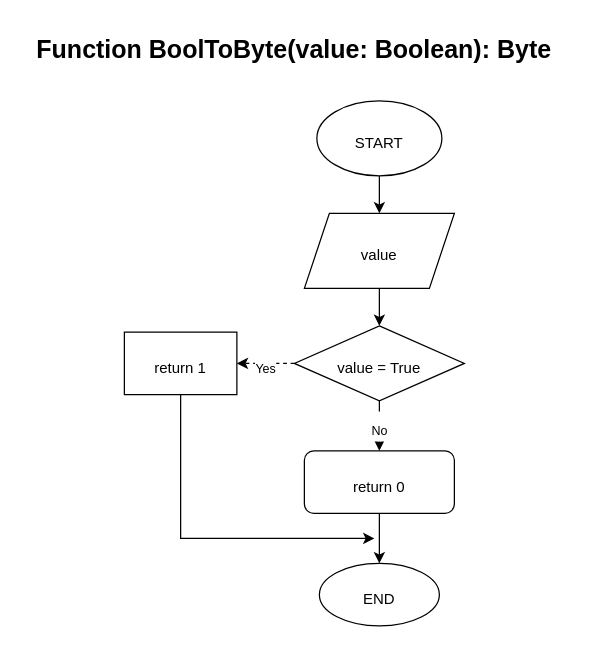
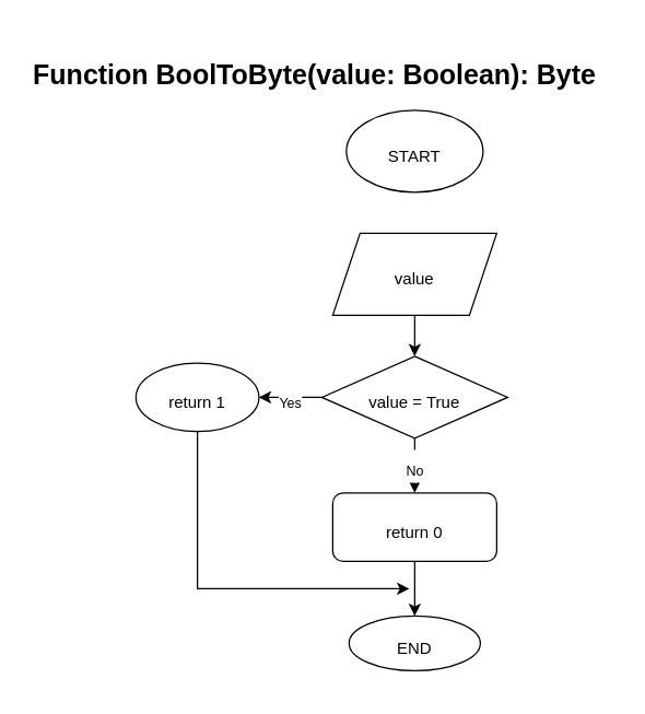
- <mxCell id="2" value="Function BoolToByte(value: Boolean): Byte" style="text;whiteSpace=wrap;html=1;align=center;fontSize=20;fontStyle=1" vertex="1" parent="1"><mxGeometry x="20" y="20" width="430" height="30" as="geometry" /></mxCell>
+ <mxCell id="2" value="Function BoolToByte(value: Boolean): Byte" style="text;whiteSpace=wrap;html=1;align=center;fontSize=20;fontStyle=1" vertex="1" parent="1"><mxGeometry x="15" y="35" width="430" height="30" as="geometry" /></mxCell>
- <mxCell id="3" value="" style="edgeStyle=orthogonalEdgeStyle;rounded=0;orthogonalLoop=1;jettySize=auto;html=1;fontSize=20;" edge="1" parent="1" source="4" target="6"><mxGeometry relative="1" as="geometry" /></mxCell>
- <mxCell id="13" value="&lt;font style=&quot;font-size: 12px&quot;&gt;return 1&lt;/font&gt;" style="whiteSpace=wrap;html=1;fontSize=20;" vertex="1" parent="1"><mxGeometry x="99" y="265" width="90" height="50" as="geometry" /></mxCell>
+ <mxCell id="13" value="&lt;font style=&quot;font-size: 12px&quot;&gt;return 1&lt;/font&gt;" style="ellipse;whiteSpace=wrap;html=1;fontSize=20;" vertex="1" parent="1"><mxGeometry x="99" y="265" width="90" height="50" as="geometry" /></mxCell>
- <mxCell id="8" value="&lt;font style=&quot;font-size: 10px&quot;&gt;Yes&lt;/font&gt;" style="edgeStyle=orthogonalEdgeStyle;rounded=0;orthogonalLoop=1;jettySize=auto;html=1;fontSize=20;dashed=1;" edge="1" parent="1" source="9" target="13"><mxGeometry relative="1" as="geometry" /></mxCell>
+ <mxCell id="8" value="&lt;font style=&quot;font-size: 10px&quot;&gt;Yes&lt;/font&gt;" style="edgeStyle=orthogonalEdgeStyle;rounded=0;orthogonalLoop=1;jettySize=auto;html=1;fontSize=20;" edge="1" parent="1" source="9" target="13"><mxGeometry relative="1" as="geometry" /></mxCell>
- <mxCell id="14" value="&lt;font style=&quot;font-size: 12px&quot;&gt;END&lt;/font&gt;" style="ellipse;whiteSpace=wrap;html=1;fontSize=20;" vertex="1" parent="1"><mxGeometry x="255" y="450" width="96" height="50" as="geometry" /></mxCell>
+ <mxCell id="14" value="&lt;font style=&quot;font-size: 12px&quot;&gt;END&lt;/font&gt;" style="ellipse;whiteSpace=wrap;html=1;fontSize=20;" vertex="1" parent="1"><mxGeometry x="255" y="450" width="96" height="40" as="geometry" /></mxCell>
